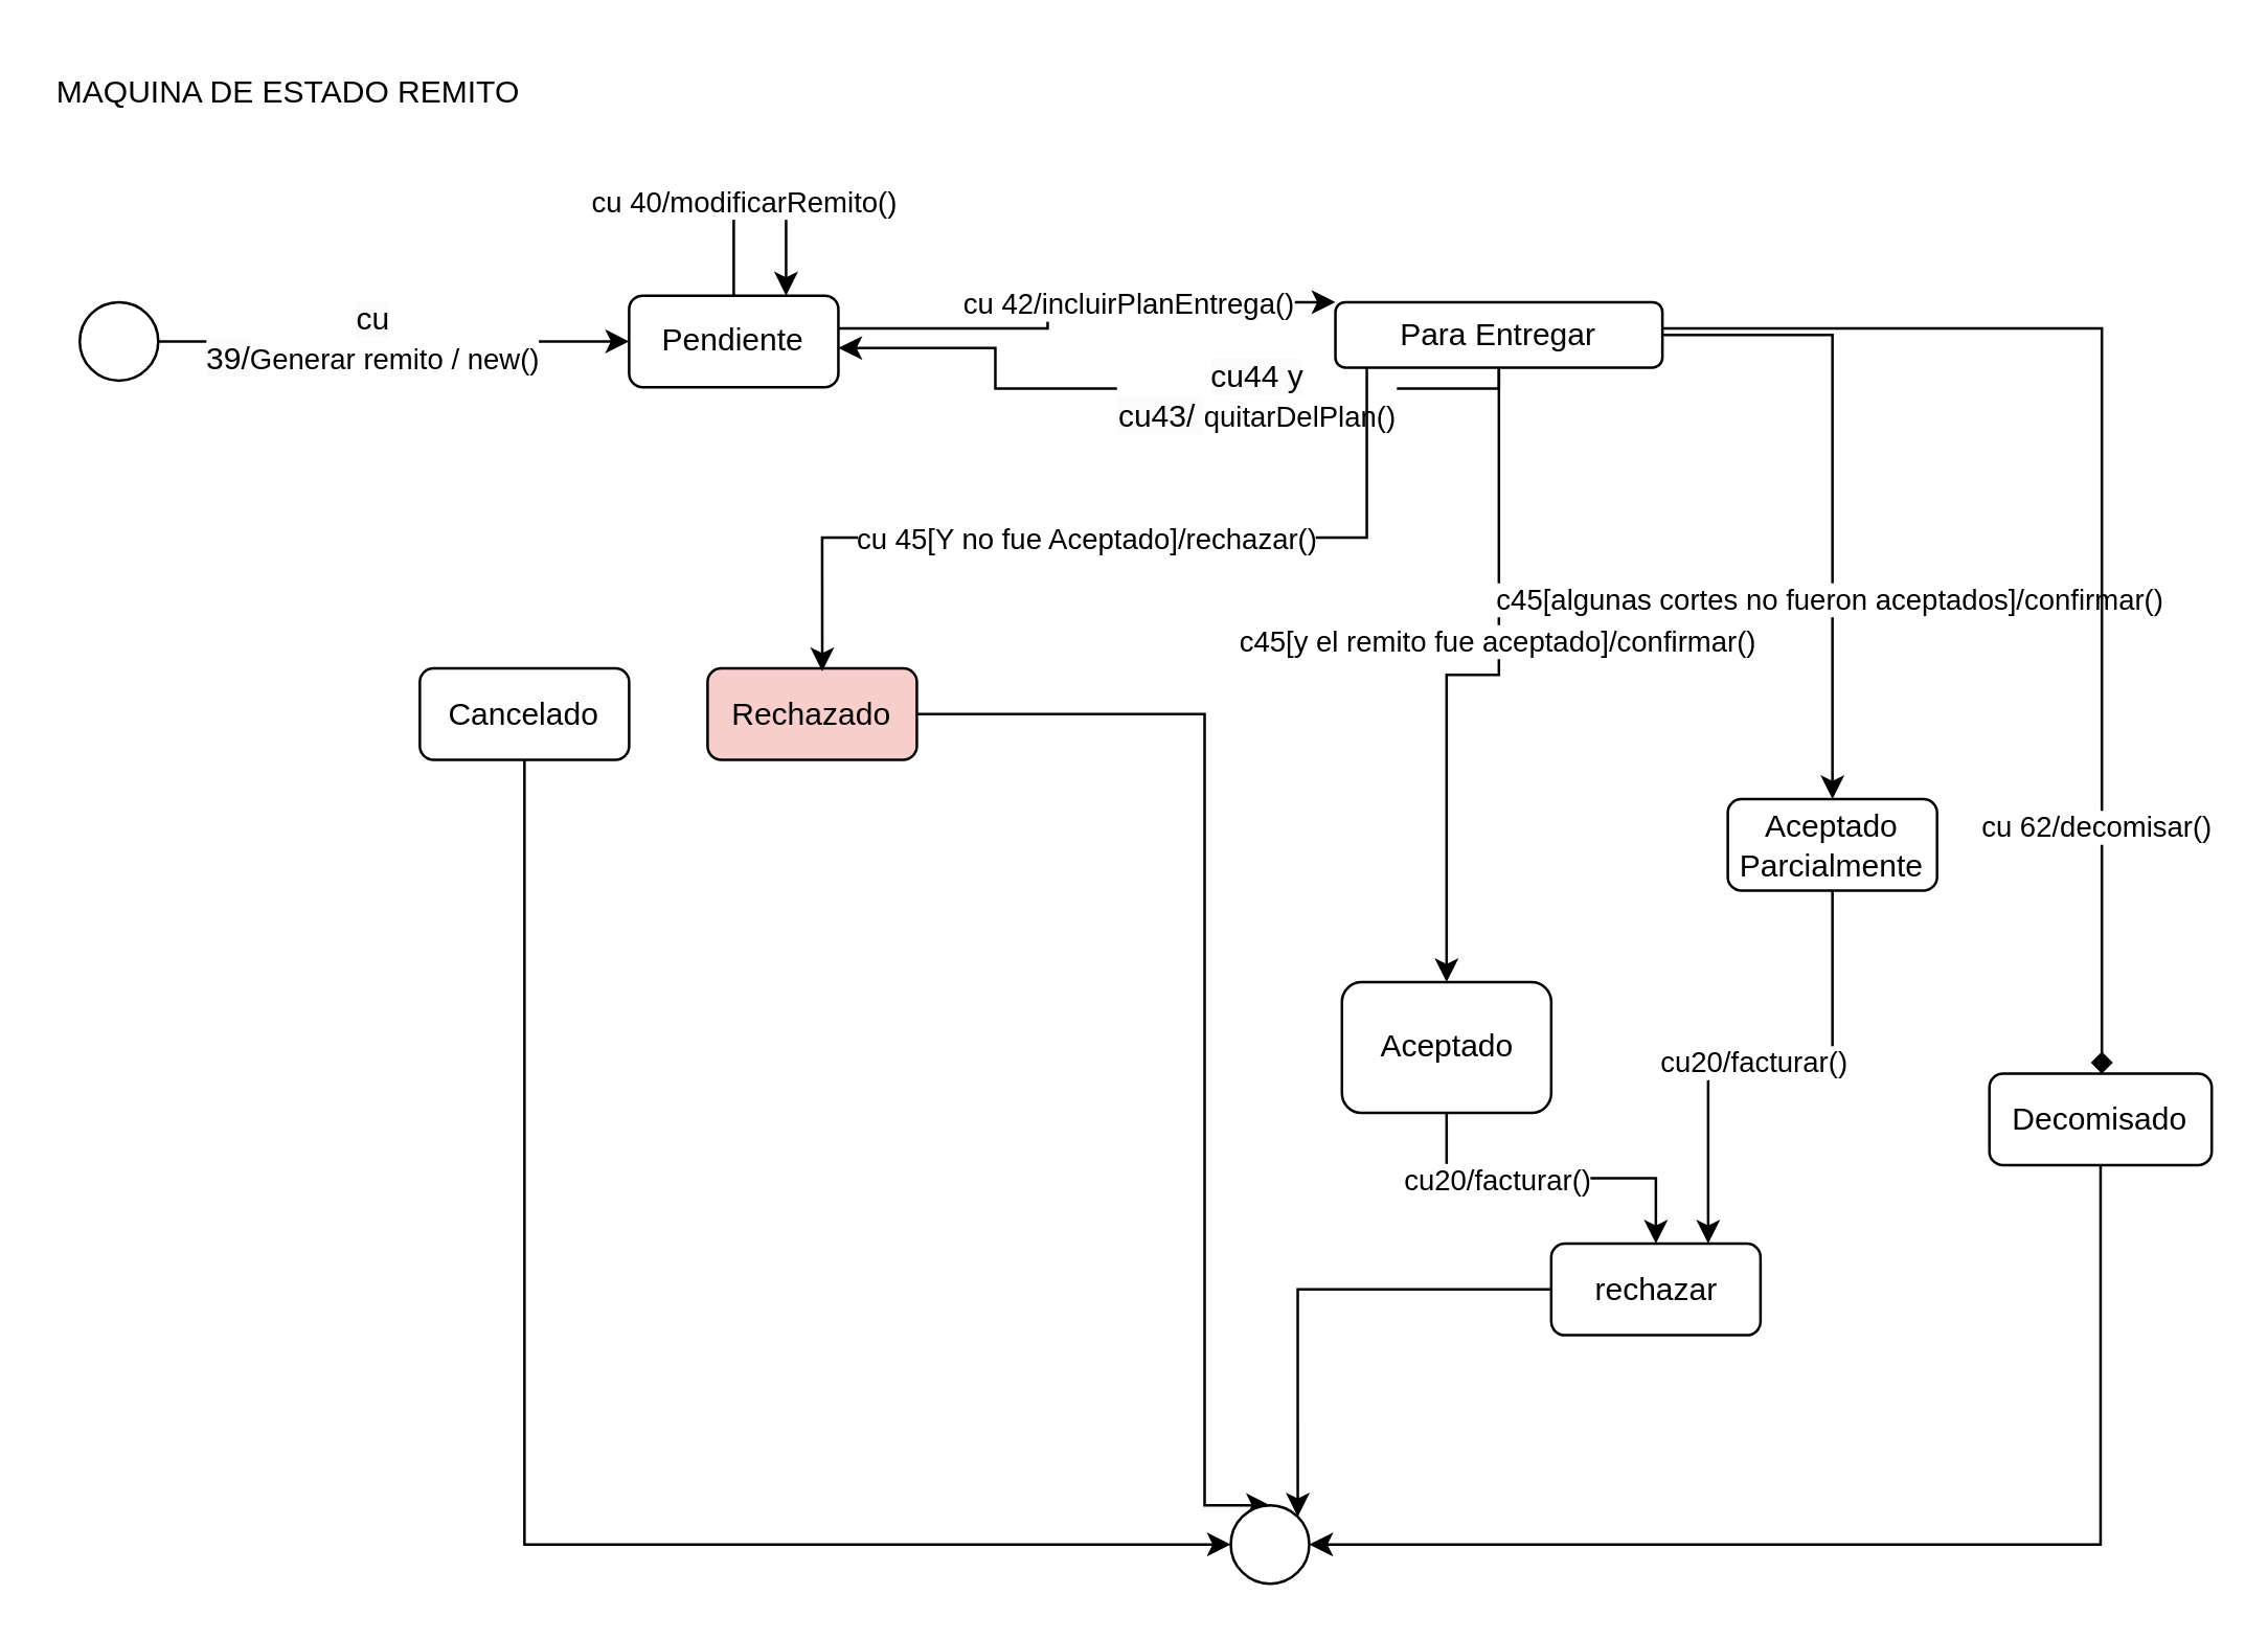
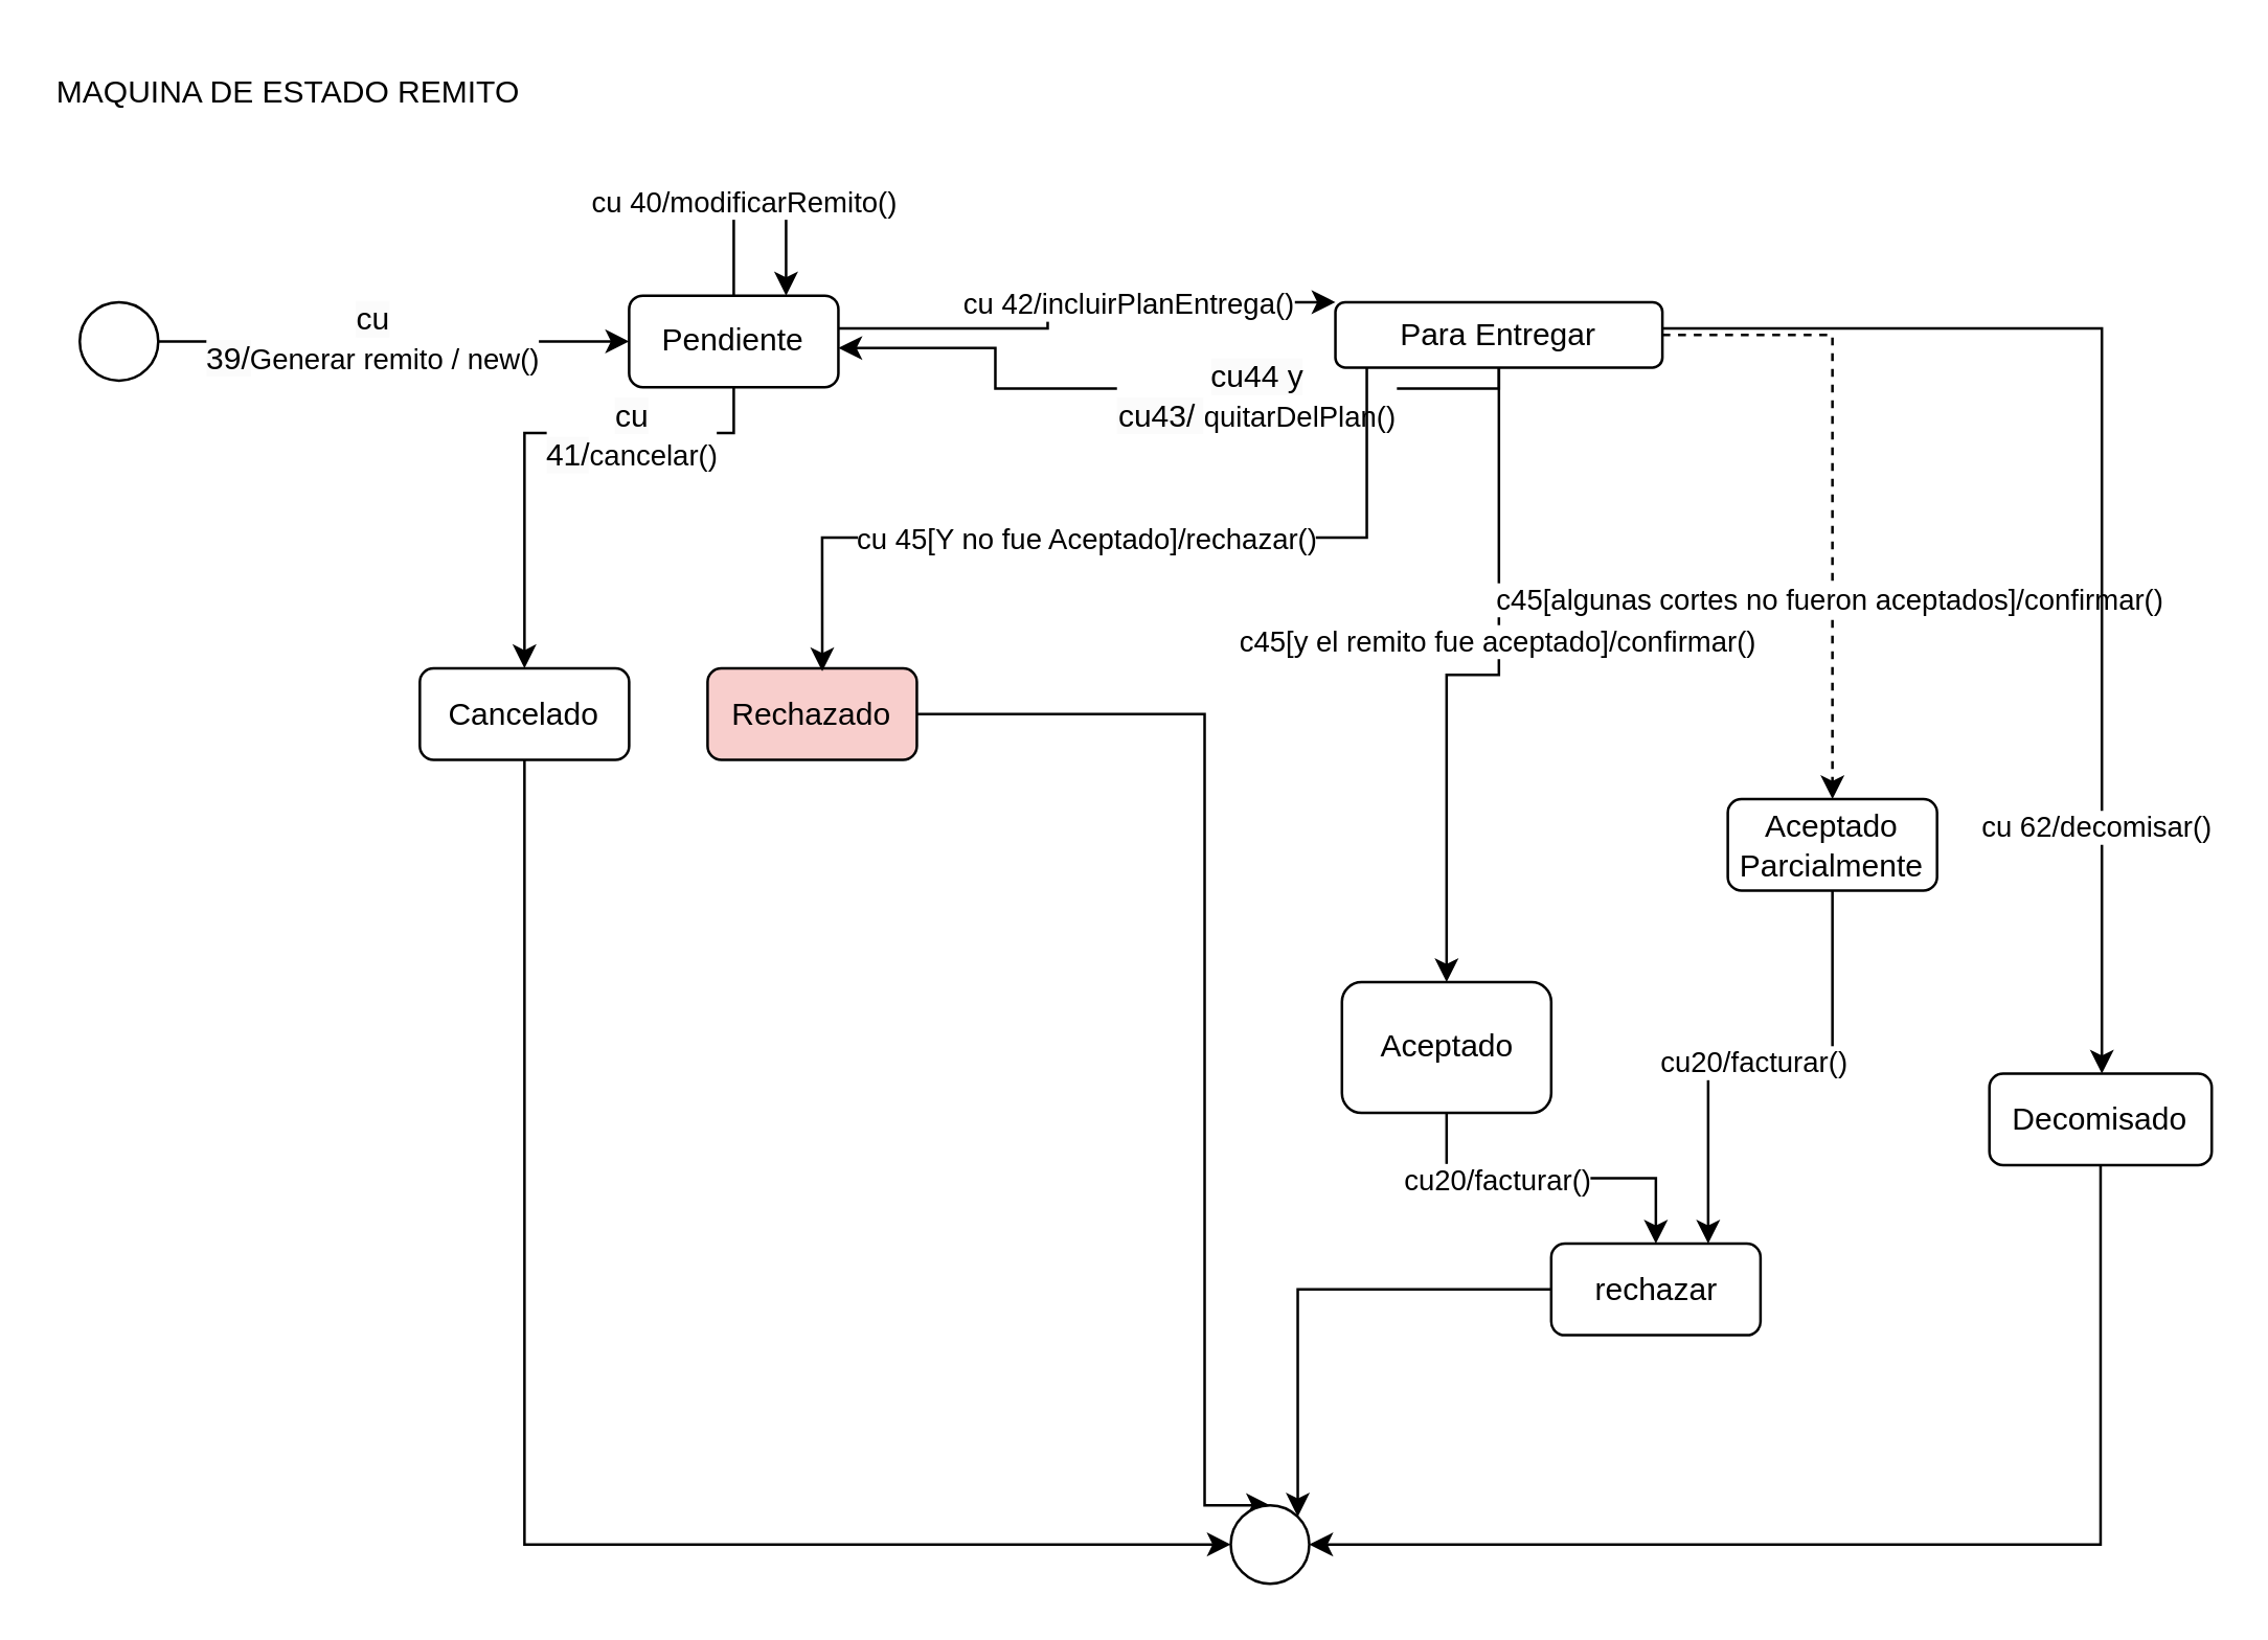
- <mxCell id="15" style="edgeStyle=orthogonalEdgeStyle;rounded=0;orthogonalLoop=1;jettySize=auto;html=1;" edge="1" parent="1" source="19" target="33"><mxGeometry relative="1" as="geometry" /></mxCell>
+ <mxCell id="15" style="edgeStyle=orthogonalEdgeStyle;rounded=0;orthogonalLoop=1;jettySize=auto;html=1;dashed=1;" edge="1" parent="1" source="19" target="33"><mxGeometry relative="1" as="geometry" /></mxCell>
+ <mxCell id="8" style="edgeStyle=orthogonalEdgeStyle;rounded=0;orthogonalLoop=1;jettySize=auto;html=1;entryX=0.5;entryY=0;entryDx=0;entryDy=0;" edge="1" parent="1" source="10" target="23"><mxGeometry relative="1" as="geometry"><Array as="points"><mxPoint x="280" y="165" /><mxPoint x="200" y="165" /></Array></mxGeometry></mxCell>
+ <mxCell id="9" value="&lt;span style=&quot;font-size: 12px; text-wrap: wrap; background-color: rgb(251, 251, 251);&quot;&gt;cu 41/&lt;/span&gt;cancelar()" style="edgeLabel;html=1;align=center;verticalAlign=middle;resizable=0;points=[];" vertex="1" connectable="0" parent="8"><mxGeometry x="-0.014" y="-2" relative="1" as="geometry"><mxPoint x="35" y="2" as="offset" /></mxGeometry></mxCell>
- <mxCell id="17" style="edgeStyle=orthogonalEdgeStyle;rounded=0;orthogonalLoop=1;jettySize=auto;html=1;endArrow=diamond;" edge="1" parent="1" source="19" target="35"><mxGeometry relative="1" as="geometry"><Array as="points"><mxPoint x="803" y="125" /></Array></mxGeometry></mxCell>
+ <mxCell id="17" style="edgeStyle=orthogonalEdgeStyle;rounded=0;orthogonalLoop=1;jettySize=auto;html=1;" edge="1" parent="1" source="19" target="35"><mxGeometry relative="1" as="geometry"><Array as="points"><mxPoint x="803" y="125" /></Array></mxGeometry></mxCell>
